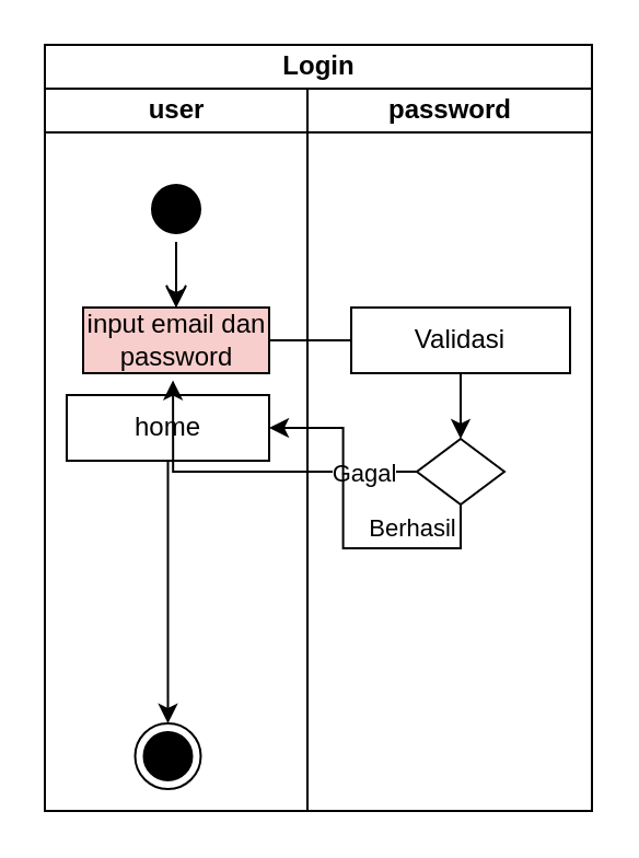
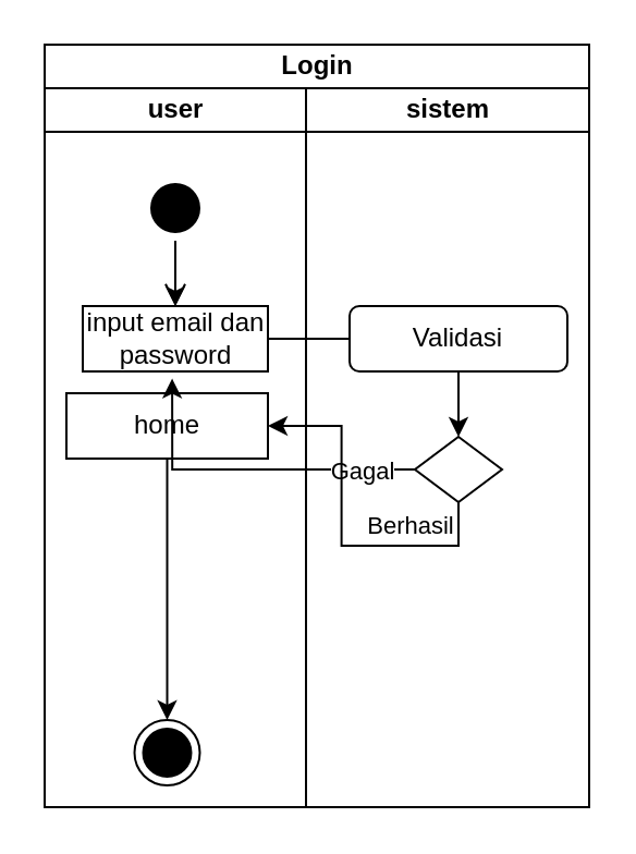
- <mxCell id="11" value="password" style="swimlane;startSize=20;html=1;" parent="2" vertex="1"><mxGeometry x="120" y="20" width="130" height="330" as="geometry" /></mxCell>
+ <mxCell id="11" value="sistem" style="swimlane;startSize=20;html=1;" parent="2" vertex="1"><mxGeometry x="120" y="20" width="130" height="330" as="geometry" /></mxCell>
- <mxCell id="7" value="input email dan password" style="html=1;whiteSpace=wrap;fillColor=#f8cecc;" parent="3" vertex="1"><mxGeometry x="17.5" y="100" width="85" height="30" as="geometry" /></mxCell>
+ <mxCell id="7" value="input email dan password" style="html=1;whiteSpace=wrap;" parent="3" vertex="1"><mxGeometry x="17.5" y="100" width="85" height="30" as="geometry" /></mxCell>
- <mxCell id="13" value="Validasi" style="html=1;whiteSpace=wrap;" parent="11" vertex="1"><mxGeometry x="20" y="100" width="100" height="30" as="geometry" /></mxCell>
+ <mxCell id="13" value="Validasi" style="html=1;whiteSpace=wrap;rounded=1;" parent="11" vertex="1"><mxGeometry x="20" y="100" width="100" height="30" as="geometry" /></mxCell>
